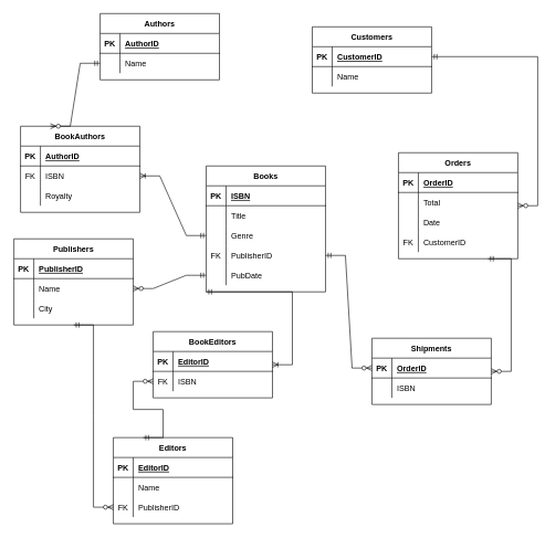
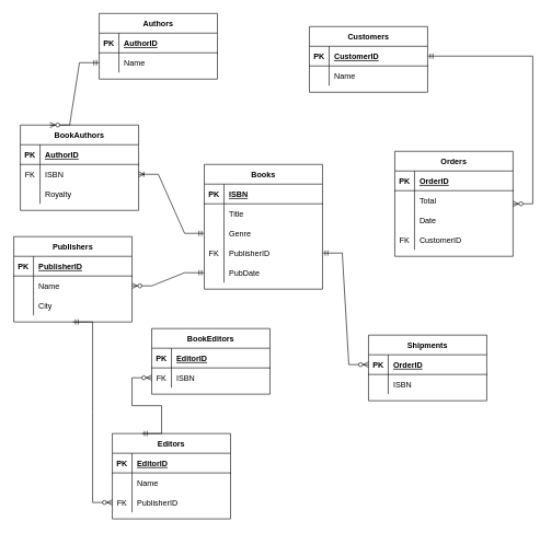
- <mxCell id="96" value="" style="edgeStyle=entityRelationEdgeStyle;fontSize=12;html=1;endArrow=ERzeroToMany;startArrow=ERmandOne;rounded=0;exitX=0.75;exitY=1;exitDx=0;exitDy=0;" edge="1" parent="1" source="45" target="58"><mxGeometry width="100" height="100" relative="1" as="geometry"><mxPoint x="790" y="350" as="sourcePoint" /><mxPoint x="600" y="430" as="targetPoint" /></mxGeometry></mxCell>
- <mxCell id="89" value="" style="edgeStyle=entityRelationEdgeStyle;fontSize=12;html=1;endArrow=ERoneToMany;startArrow=ERmandOne;rounded=0;exitX=0;exitY=1;exitDx=0;exitDy=0;" edge="1" parent="1" source="2" target="72"><mxGeometry width="100" height="100" relative="1" as="geometry"><mxPoint x="330" y="440" as="sourcePoint" /><mxPoint x="240" y="550" as="targetPoint" /></mxGeometry></mxCell>
